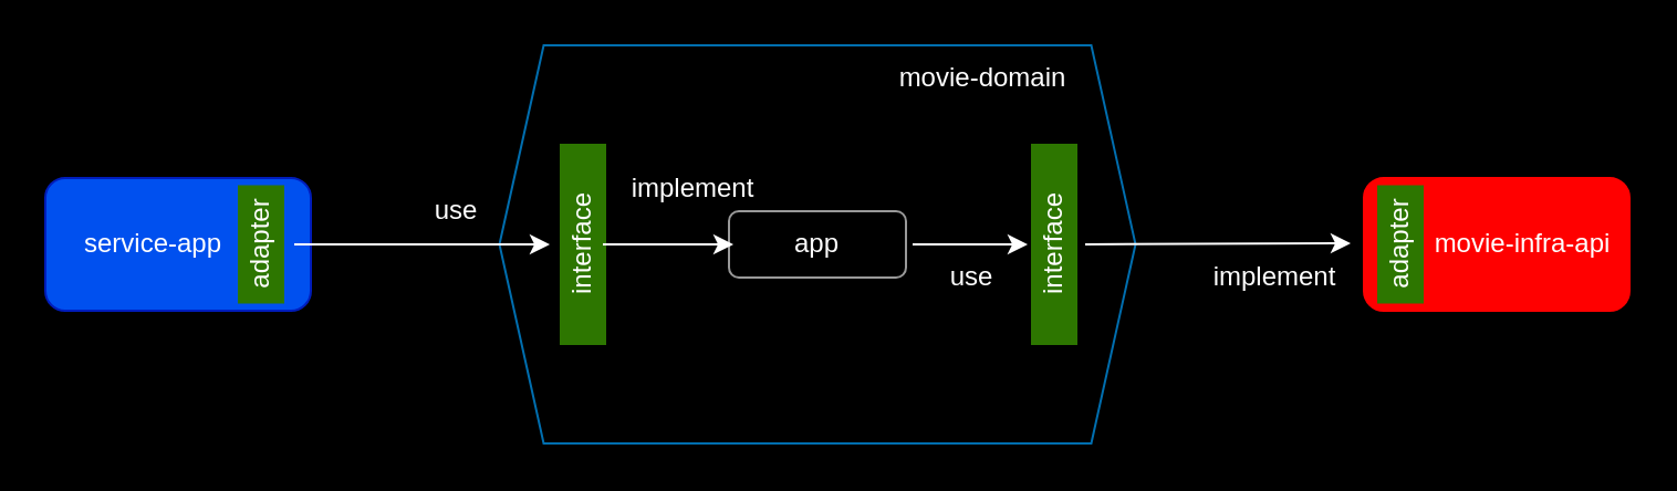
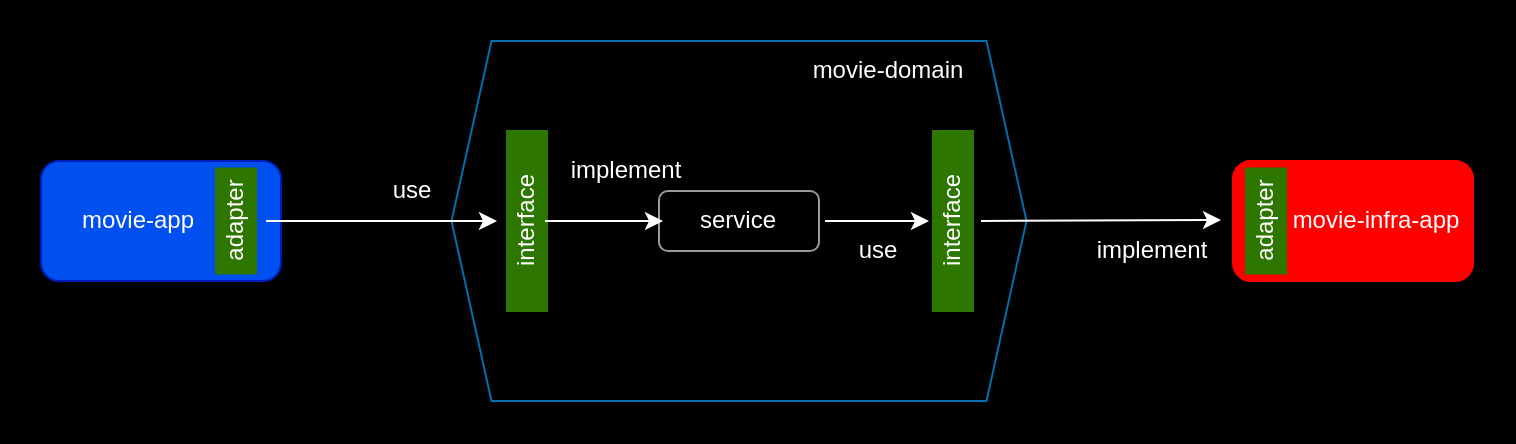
- <mxCell id="7" value="service-app" style="text;html=1;strokeColor=none;fillColor=none;align=center;verticalAlign=middle;whiteSpace=wrap;rounded=0;fontColor=#FFFFFF;" parent="1" vertex="1"><mxGeometry x="24" y="95" width="90" height="30" as="geometry" /></mxCell>
+ <mxCell id="7" value="movie-app" style="text;html=1;strokeColor=none;fillColor=none;align=center;verticalAlign=middle;whiteSpace=wrap;rounded=0;fontColor=#FFFFFF;" parent="1" vertex="1"><mxGeometry x="24" y="95" width="90" height="30" as="geometry" /></mxCell>
- <mxCell id="11" value="app" style="text;html=1;strokeColor=none;fillColor=none;align=center;verticalAlign=middle;whiteSpace=wrap;rounded=0;fontColor=#FFFFFF;" parent="1" vertex="1"><mxGeometry x="339" y="95" width="60" height="30" as="geometry" /></mxCell>
+ <mxCell id="11" value="service" style="text;html=1;strokeColor=none;fillColor=none;align=center;verticalAlign=middle;whiteSpace=wrap;rounded=0;fontColor=#FFFFFF;" parent="1" vertex="1"><mxGeometry x="339" y="95" width="60" height="30" as="geometry" /></mxCell>
- <mxCell id="16" value="movie-infra-api" style="text;html=1;strokeColor=none;fillColor=none;align=center;verticalAlign=middle;whiteSpace=wrap;rounded=0;fontColor=#FFFFFF;" parent="1" vertex="1"><mxGeometry x="643" y="95" width="90" height="30" as="geometry" /></mxCell>
+ <mxCell id="16" value="movie-infra-app" style="text;html=1;strokeColor=none;fillColor=none;align=center;verticalAlign=middle;whiteSpace=wrap;rounded=0;fontColor=#FFFFFF;" parent="1" vertex="1"><mxGeometry x="643" y="95" width="90" height="30" as="geometry" /></mxCell>
